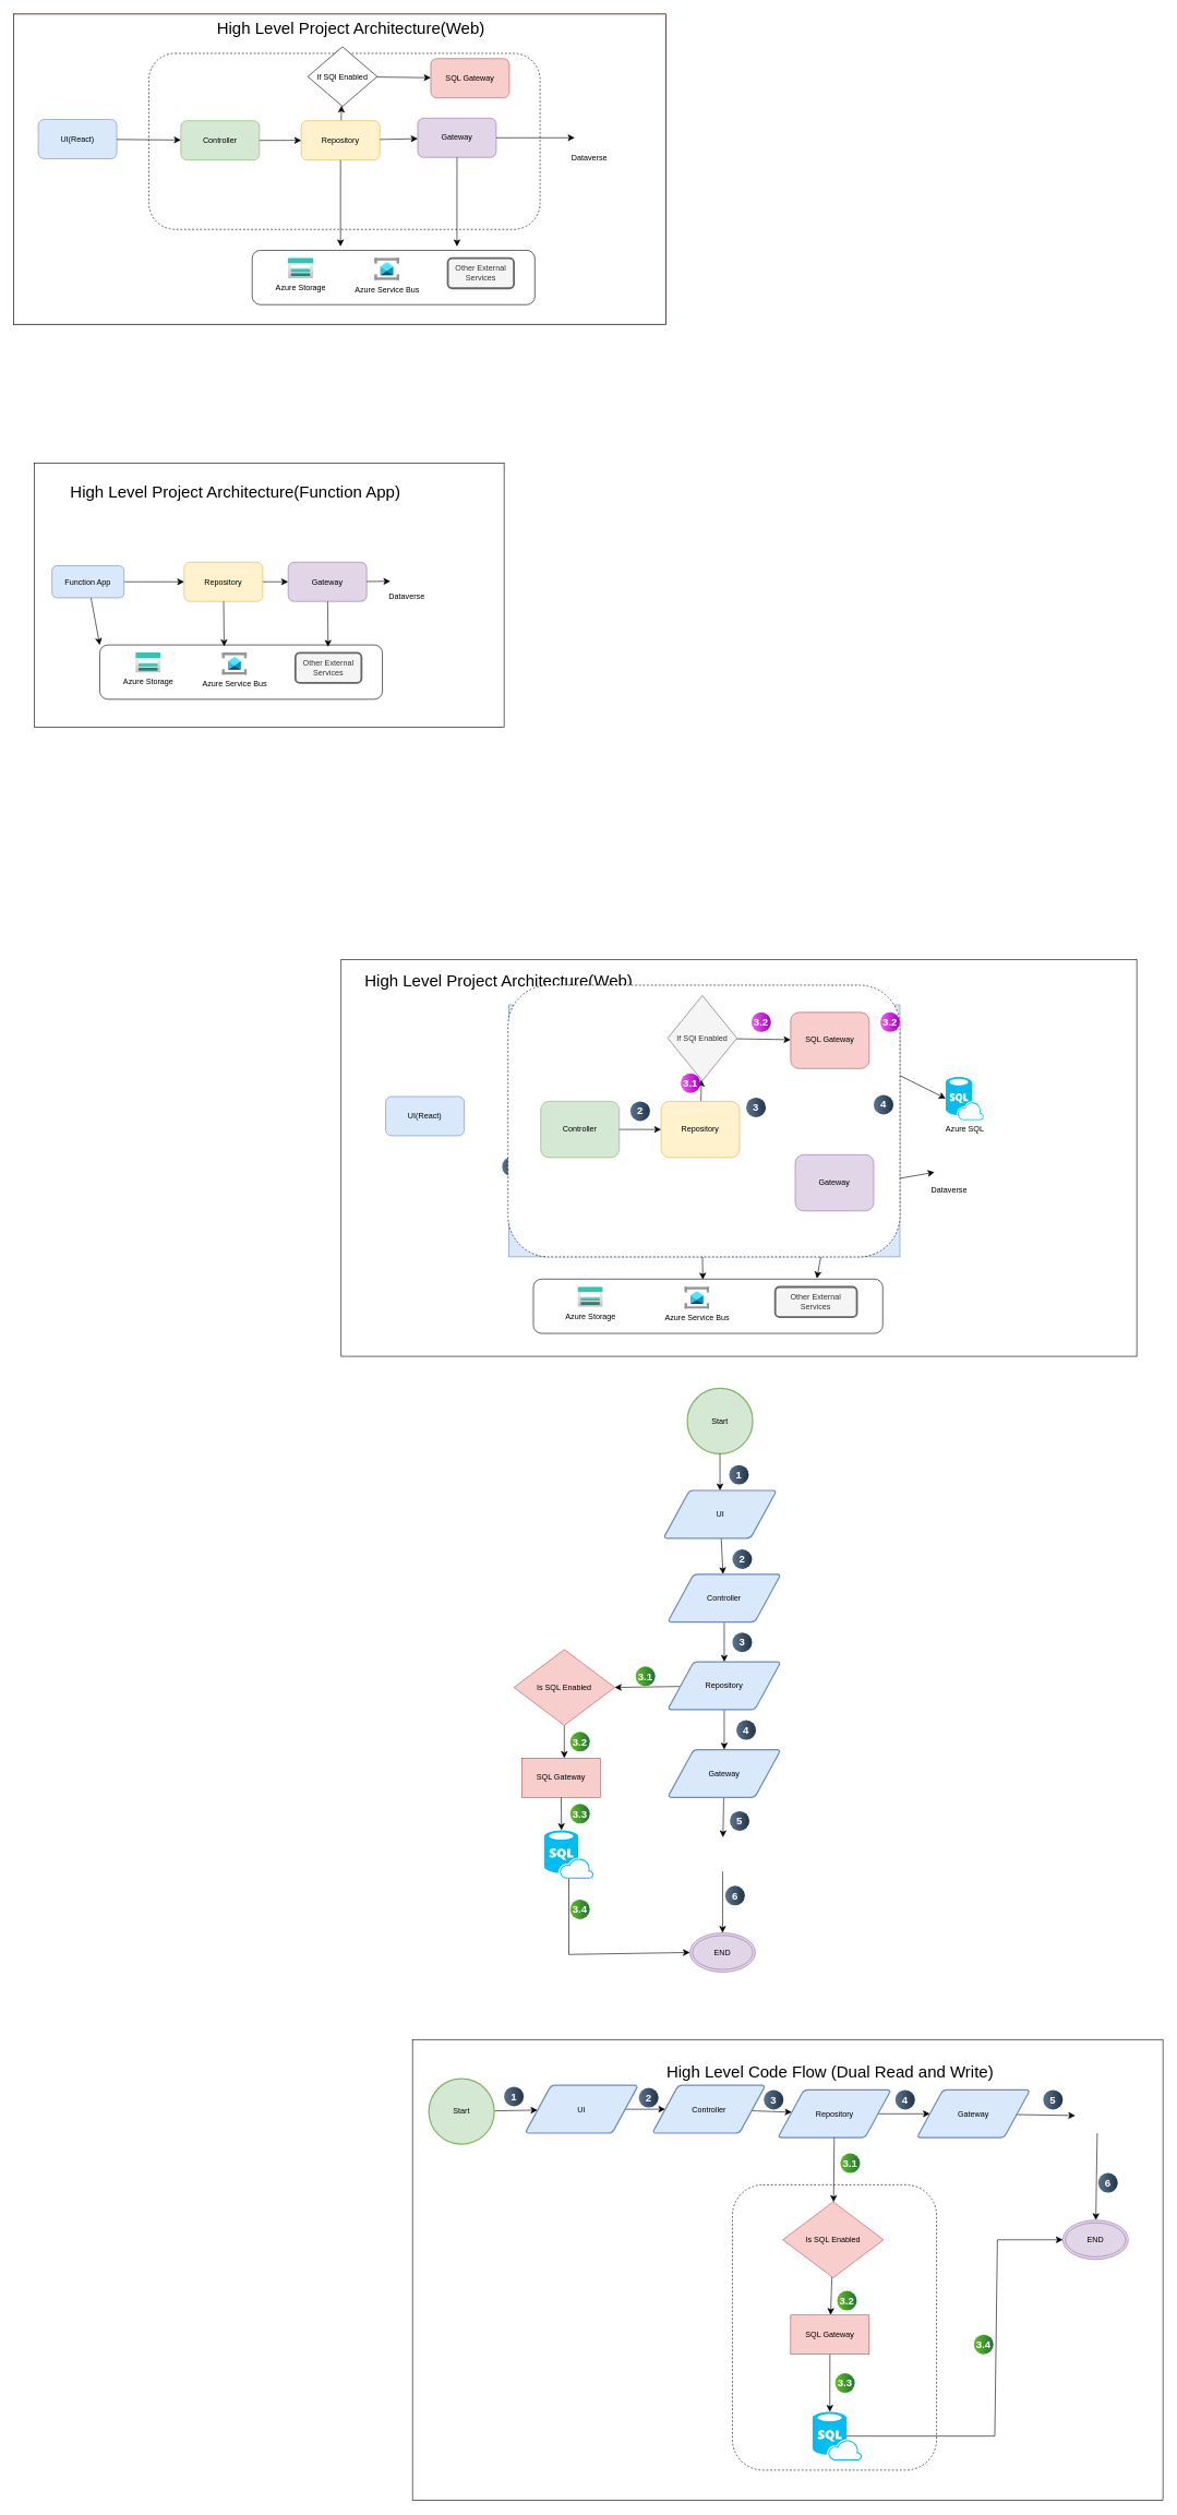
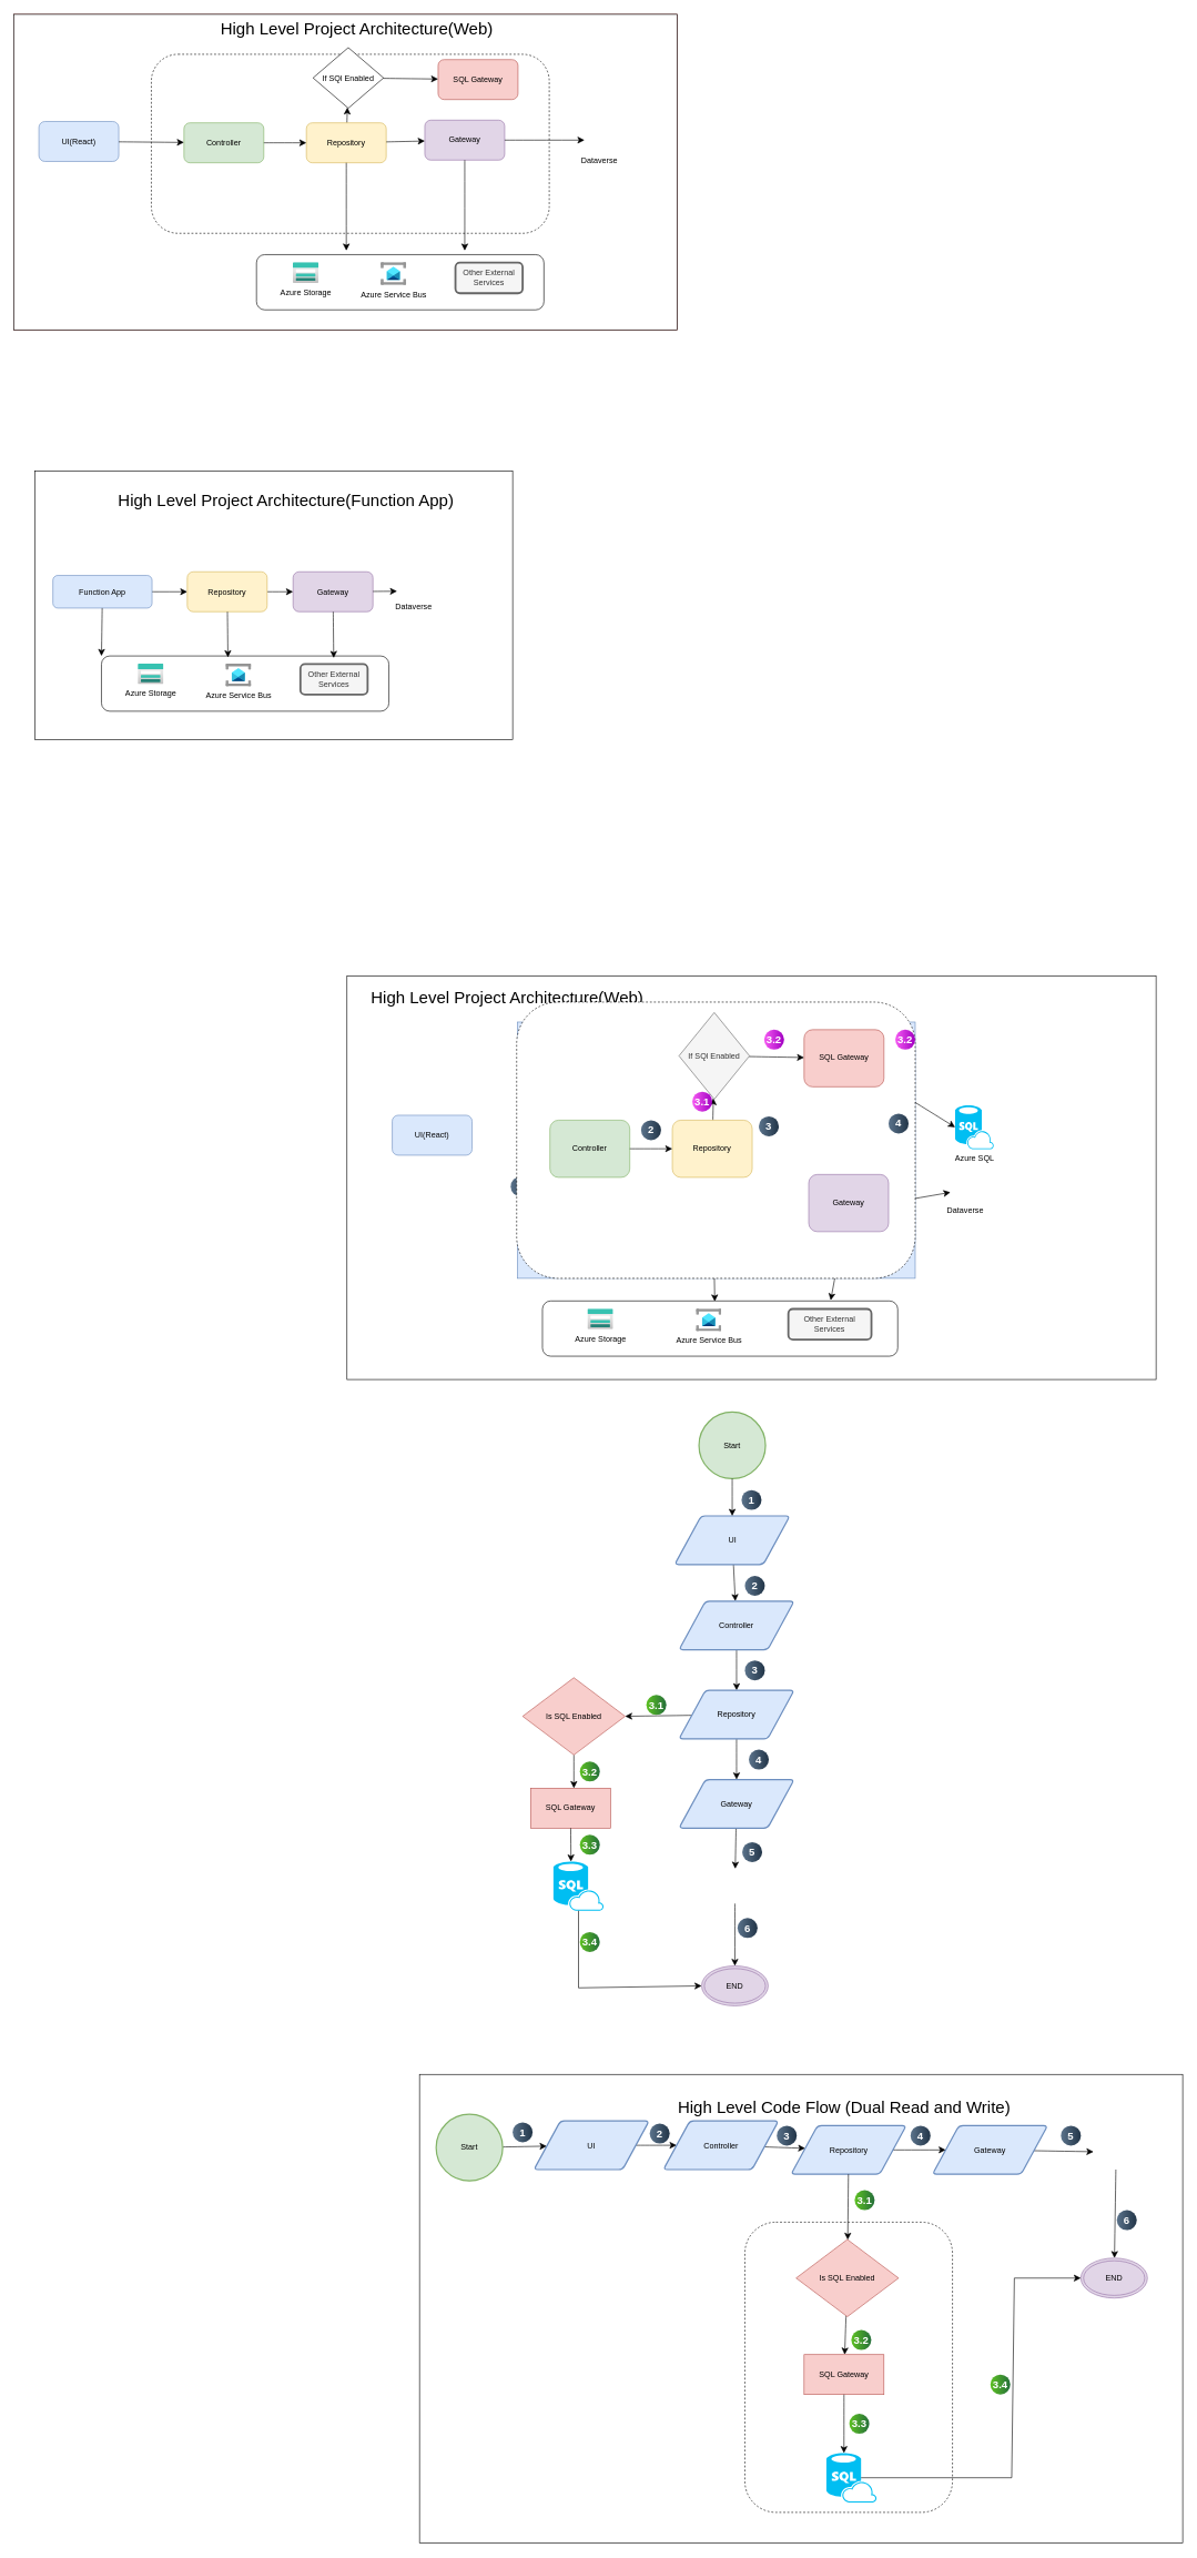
- <mxCell id="6" value="&lt;font style=&quot;font-size: 25px;&quot;&gt;High Level Project Architecture(Function App)&lt;/font&gt;" style="text;html=1;align=center;verticalAlign=middle;whiteSpace=wrap;rounded=0;" parent="2" vertex="1"><mxGeometry x="73" y="714" width="533" height="30" as="geometry" /></mxCell>
+ <mxCell id="6" value="&lt;font style=&quot;font-size: 25px;&quot;&gt;High Level Project Architecture(Function App)&lt;/font&gt;" style="text;html=1;align=center;verticalAlign=middle;whiteSpace=wrap;rounded=0;" parent="2" vertex="1"><mxGeometry x="143" y="714" width="533" height="30" as="geometry" /></mxCell>
- <mxCell id="35" value="Function App" style="rounded=1;whiteSpace=wrap;html=1;fillColor=#dae8fc;strokeColor=#6c8ebf;" parent="2" vertex="1"><mxGeometry x="59" y="843" width="110" height="49" as="geometry" /></mxCell>
+ <mxCell id="35" value="Function App" style="rounded=1;whiteSpace=wrap;html=1;fillColor=#dae8fc;strokeColor=#6c8ebf;" parent="2" vertex="1"><mxGeometry x="59" y="843" width="149" height="49" as="geometry" /></mxCell>
- <mxCell id="65" value="Azure SQL" style="verticalLabelPosition=bottom;html=1;verticalAlign=top;align=center;strokeColor=none;fillColor=#00BEF2;shape=mxgraph.azure.sql_database_sql_azure;" vertex="1" parent="2"><mxGeometry x="1425" y="1624" width="58" height="66" as="geometry" /></mxCell>
+ <mxCell id="65" value="Azure SQL" style="verticalLabelPosition=bottom;html=1;verticalAlign=top;align=center;strokeColor=none;fillColor=#00BEF2;shape=mxgraph.azure.sql_database_sql_azure;" vertex="1" parent="2"><mxGeometry x="1415" y="1639" width="58" height="66" as="geometry" /></mxCell>
